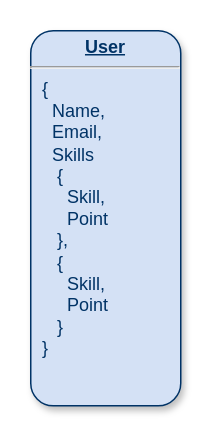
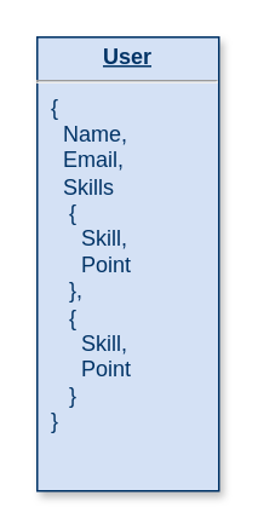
- <mxCell id="2" value="&lt;p style=&quot;margin: 0px ; margin-top: 4px ; text-align: center ; text-decoration: underline&quot;&gt;&lt;strong&gt;User&lt;/strong&gt;&lt;/p&gt;&lt;hr&gt;&lt;p style=&quot;margin: 0px ; margin-left: 8px&quot;&gt;{&lt;/p&gt;&lt;p style=&quot;margin: 0px ; margin-left: 8px&quot;&gt;&amp;nbsp; Name,&lt;/p&gt;&lt;p style=&quot;margin: 0px ; margin-left: 8px&quot;&gt;&lt;span&gt;&amp;nbsp; Email,&lt;/span&gt;&lt;/p&gt;&lt;p style=&quot;margin: 0px ; margin-left: 8px&quot;&gt;&amp;nbsp; Skills&lt;/p&gt;&lt;p style=&quot;margin: 0px ; margin-left: 8px&quot;&gt;&amp;nbsp; &amp;nbsp;{&lt;/p&gt;&lt;p style=&quot;margin: 0px ; margin-left: 8px&quot;&gt;&amp;nbsp; &amp;nbsp; &amp;nbsp;Skill,&lt;/p&gt;&lt;p style=&quot;margin: 0px ; margin-left: 8px&quot;&gt;&amp;nbsp; &amp;nbsp; &amp;nbsp;Point&lt;/p&gt;&lt;p style=&quot;margin: 0px ; margin-left: 8px&quot;&gt;&amp;nbsp; &amp;nbsp;},&lt;/p&gt;&lt;p style=&quot;margin: 0px 0px 0px 8px&quot;&gt;&amp;nbsp; &amp;nbsp;{&lt;/p&gt;&lt;p style=&quot;margin: 0px 0px 0px 8px&quot;&gt;&amp;nbsp; &amp;nbsp; &amp;nbsp;Skill,&lt;/p&gt;&lt;p style=&quot;margin: 0px 0px 0px 8px&quot;&gt;&amp;nbsp; &amp;nbsp; &amp;nbsp;Point&lt;/p&gt;&lt;p style=&quot;margin: 0px 0px 0px 8px&quot;&gt;&amp;nbsp; &amp;nbsp;}&lt;/p&gt;&lt;p style=&quot;margin: 0px ; margin-left: 8px&quot;&gt;}&lt;/p&gt;" style="verticalAlign=top;align=left;overflow=fill;fontSize=12;fontFamily=Helvetica;html=1;strokeColor=#003366;shadow=1;fillColor=#D4E1F5;fontColor=#003366;rounded=1;" parent="1" vertex="1"><mxGeometry x="20" y="20" width="100" height="250" as="geometry" /></mxCell>
+ <mxCell id="2" value="&lt;p style=&quot;margin: 0px ; margin-top: 4px ; text-align: center ; text-decoration: underline&quot;&gt;&lt;strong&gt;User&lt;/strong&gt;&lt;/p&gt;&lt;hr&gt;&lt;p style=&quot;margin: 0px ; margin-left: 8px&quot;&gt;{&lt;/p&gt;&lt;p style=&quot;margin: 0px ; margin-left: 8px&quot;&gt;&amp;nbsp; Name,&lt;/p&gt;&lt;p style=&quot;margin: 0px ; margin-left: 8px&quot;&gt;&lt;span&gt;&amp;nbsp; Email,&lt;/span&gt;&lt;/p&gt;&lt;p style=&quot;margin: 0px ; margin-left: 8px&quot;&gt;&amp;nbsp; Skills&lt;/p&gt;&lt;p style=&quot;margin: 0px ; margin-left: 8px&quot;&gt;&amp;nbsp; &amp;nbsp;{&lt;/p&gt;&lt;p style=&quot;margin: 0px ; margin-left: 8px&quot;&gt;&amp;nbsp; &amp;nbsp; &amp;nbsp;Skill,&lt;/p&gt;&lt;p style=&quot;margin: 0px ; margin-left: 8px&quot;&gt;&amp;nbsp; &amp;nbsp; &amp;nbsp;Point&lt;/p&gt;&lt;p style=&quot;margin: 0px ; margin-left: 8px&quot;&gt;&amp;nbsp; &amp;nbsp;},&lt;/p&gt;&lt;p style=&quot;margin: 0px 0px 0px 8px&quot;&gt;&amp;nbsp; &amp;nbsp;{&lt;/p&gt;&lt;p style=&quot;margin: 0px 0px 0px 8px&quot;&gt;&amp;nbsp; &amp;nbsp; &amp;nbsp;Skill,&lt;/p&gt;&lt;p style=&quot;margin: 0px 0px 0px 8px&quot;&gt;&amp;nbsp; &amp;nbsp; &amp;nbsp;Point&lt;/p&gt;&lt;p style=&quot;margin: 0px 0px 0px 8px&quot;&gt;&amp;nbsp; &amp;nbsp;}&lt;/p&gt;&lt;p style=&quot;margin: 0px ; margin-left: 8px&quot;&gt;}&lt;/p&gt;" style="verticalAlign=top;align=left;overflow=fill;fontSize=12;fontFamily=Helvetica;html=1;strokeColor=#003366;shadow=1;fillColor=#D4E1F5;fontColor=#003366" parent="1" vertex="1"><mxGeometry x="20" y="20" width="100" height="250" as="geometry" /></mxCell>
